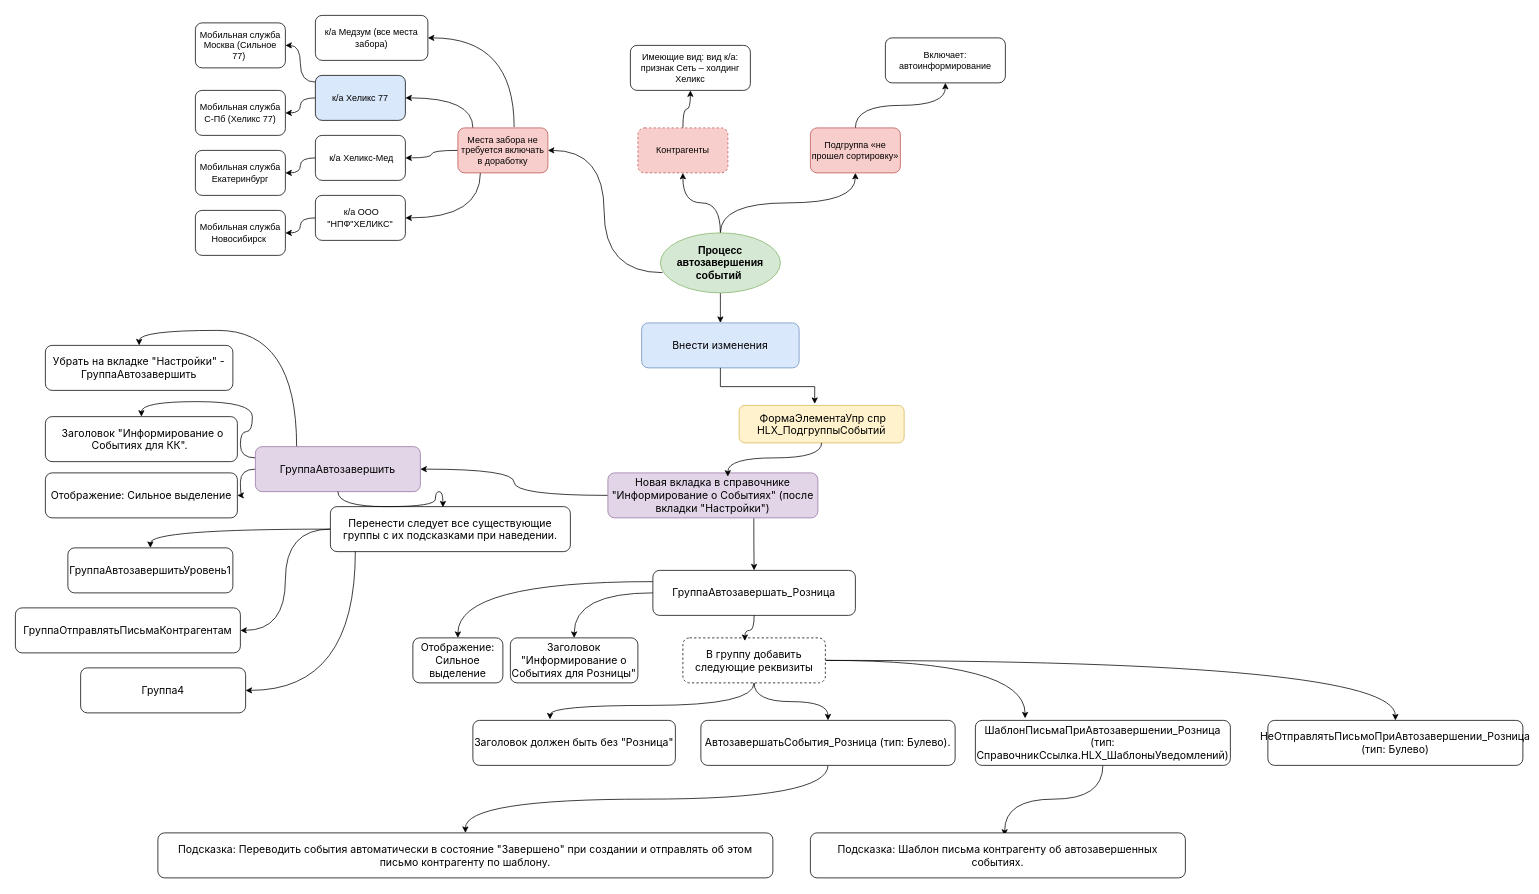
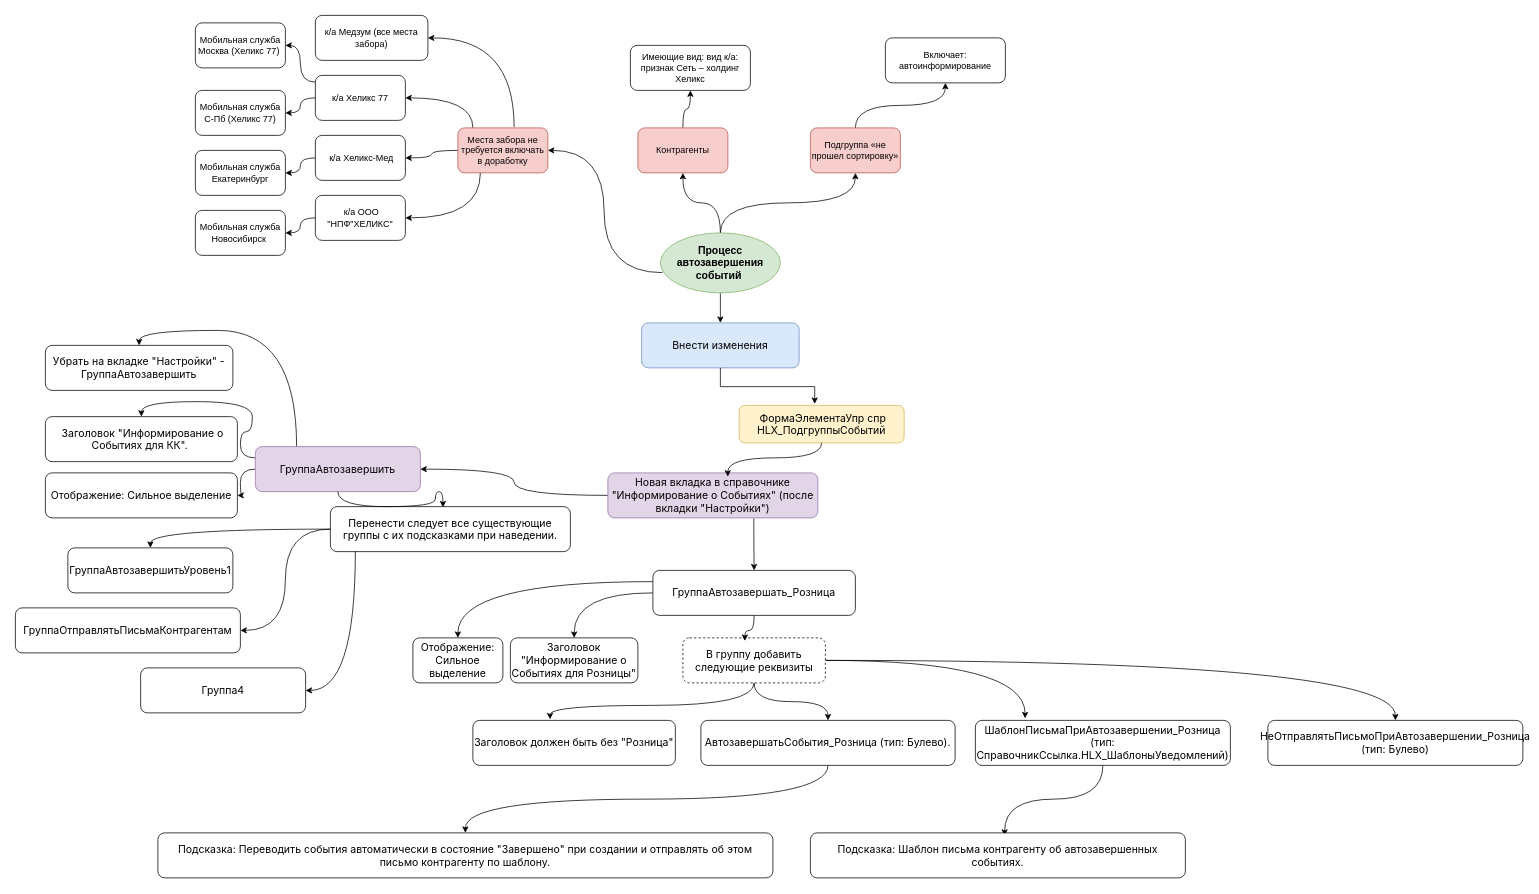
- <mxCell id="24" value="&lt;p data-pm-slice=&quot;1 1 []&quot;&gt;Мобильная служба Москва (Сильное 77)&amp;nbsp;&lt;/p&gt;" style="rounded=1;whiteSpace=wrap;html=1;" vertex="1" parent="1"><mxGeometry x="260" y="30" width="120" height="60" as="geometry" /></mxCell>
+ <mxCell id="24" value="&lt;p data-pm-slice=&quot;1 1 []&quot;&gt;Мобильная служба Москва (Хеликс 77)&amp;nbsp;&lt;/p&gt;" style="rounded=1;whiteSpace=wrap;html=1;" vertex="1" parent="1"><mxGeometry x="260" y="30" width="120" height="60" as="geometry" /></mxCell>
- <mxCell id="19" value="&lt;p data-pm-slice=&quot;1 1 []&quot;&gt;к/а Хеликс 77&lt;/p&gt;" style="rounded=1;whiteSpace=wrap;html=1;fillColor=#dae8fc;" vertex="1" parent="1"><mxGeometry x="420" y="100" width="120" height="60" as="geometry" /></mxCell>
+ <mxCell id="19" value="&lt;p data-pm-slice=&quot;1 1 []&quot;&gt;к/а Хеликс 77&lt;/p&gt;" style="rounded=1;whiteSpace=wrap;html=1;" vertex="1" parent="1"><mxGeometry x="420" y="100" width="120" height="60" as="geometry" /></mxCell>
- <mxCell id="9" value="&lt;p data-pm-slice=&quot;1 1 []&quot;&gt;Контрагенты&lt;/p&gt;" style="rounded=1;whiteSpace=wrap;html=1;fillColor=#f8cecc;strokeColor=#b85450;dashed=1;" vertex="1" parent="1"><mxGeometry x="850" y="170" width="120" height="60" as="geometry" /></mxCell>
+ <mxCell id="9" value="&lt;p data-pm-slice=&quot;1 1 []&quot;&gt;Контрагенты&lt;/p&gt;" style="rounded=1;whiteSpace=wrap;html=1;fillColor=#f8cecc;strokeColor=#b85450;" vertex="1" parent="1"><mxGeometry x="850" y="170" width="120" height="60" as="geometry" /></mxCell>
- <mxCell id="46" value="&lt;span style=&quot;font-family: Inter, system-ui, -apple-system, &amp;quot;Segoe UI&amp;quot;, Roboto, &amp;quot;Noto Sans&amp;quot;, Ubuntu, Cantarell, &amp;quot;Helvetica Neue&amp;quot;, Arial, sans-serif; font-size: 14px; text-align: left;&quot;&gt;Группа4&lt;/span&gt;" style="rounded=1;whiteSpace=wrap;html=1;labelBackgroundColor=none;fontColor=#000000;" vertex="1" parent="1"><mxGeometry x="107" y="890" width="220" height="60" as="geometry" /></mxCell>
+ <mxCell id="46" value="&lt;span style=&quot;font-family: Inter, system-ui, -apple-system, &amp;quot;Segoe UI&amp;quot;, Roboto, &amp;quot;Noto Sans&amp;quot;, Ubuntu, Cantarell, &amp;quot;Helvetica Neue&amp;quot;, Arial, sans-serif; font-size: 14px; text-align: left;&quot;&gt;Группа4&lt;/span&gt;" style="rounded=1;whiteSpace=wrap;html=1;labelBackgroundColor=none;fontColor=#000000;" vertex="1" parent="1"><mxGeometry x="187" y="890" width="220" height="60" as="geometry" /></mxCell>
